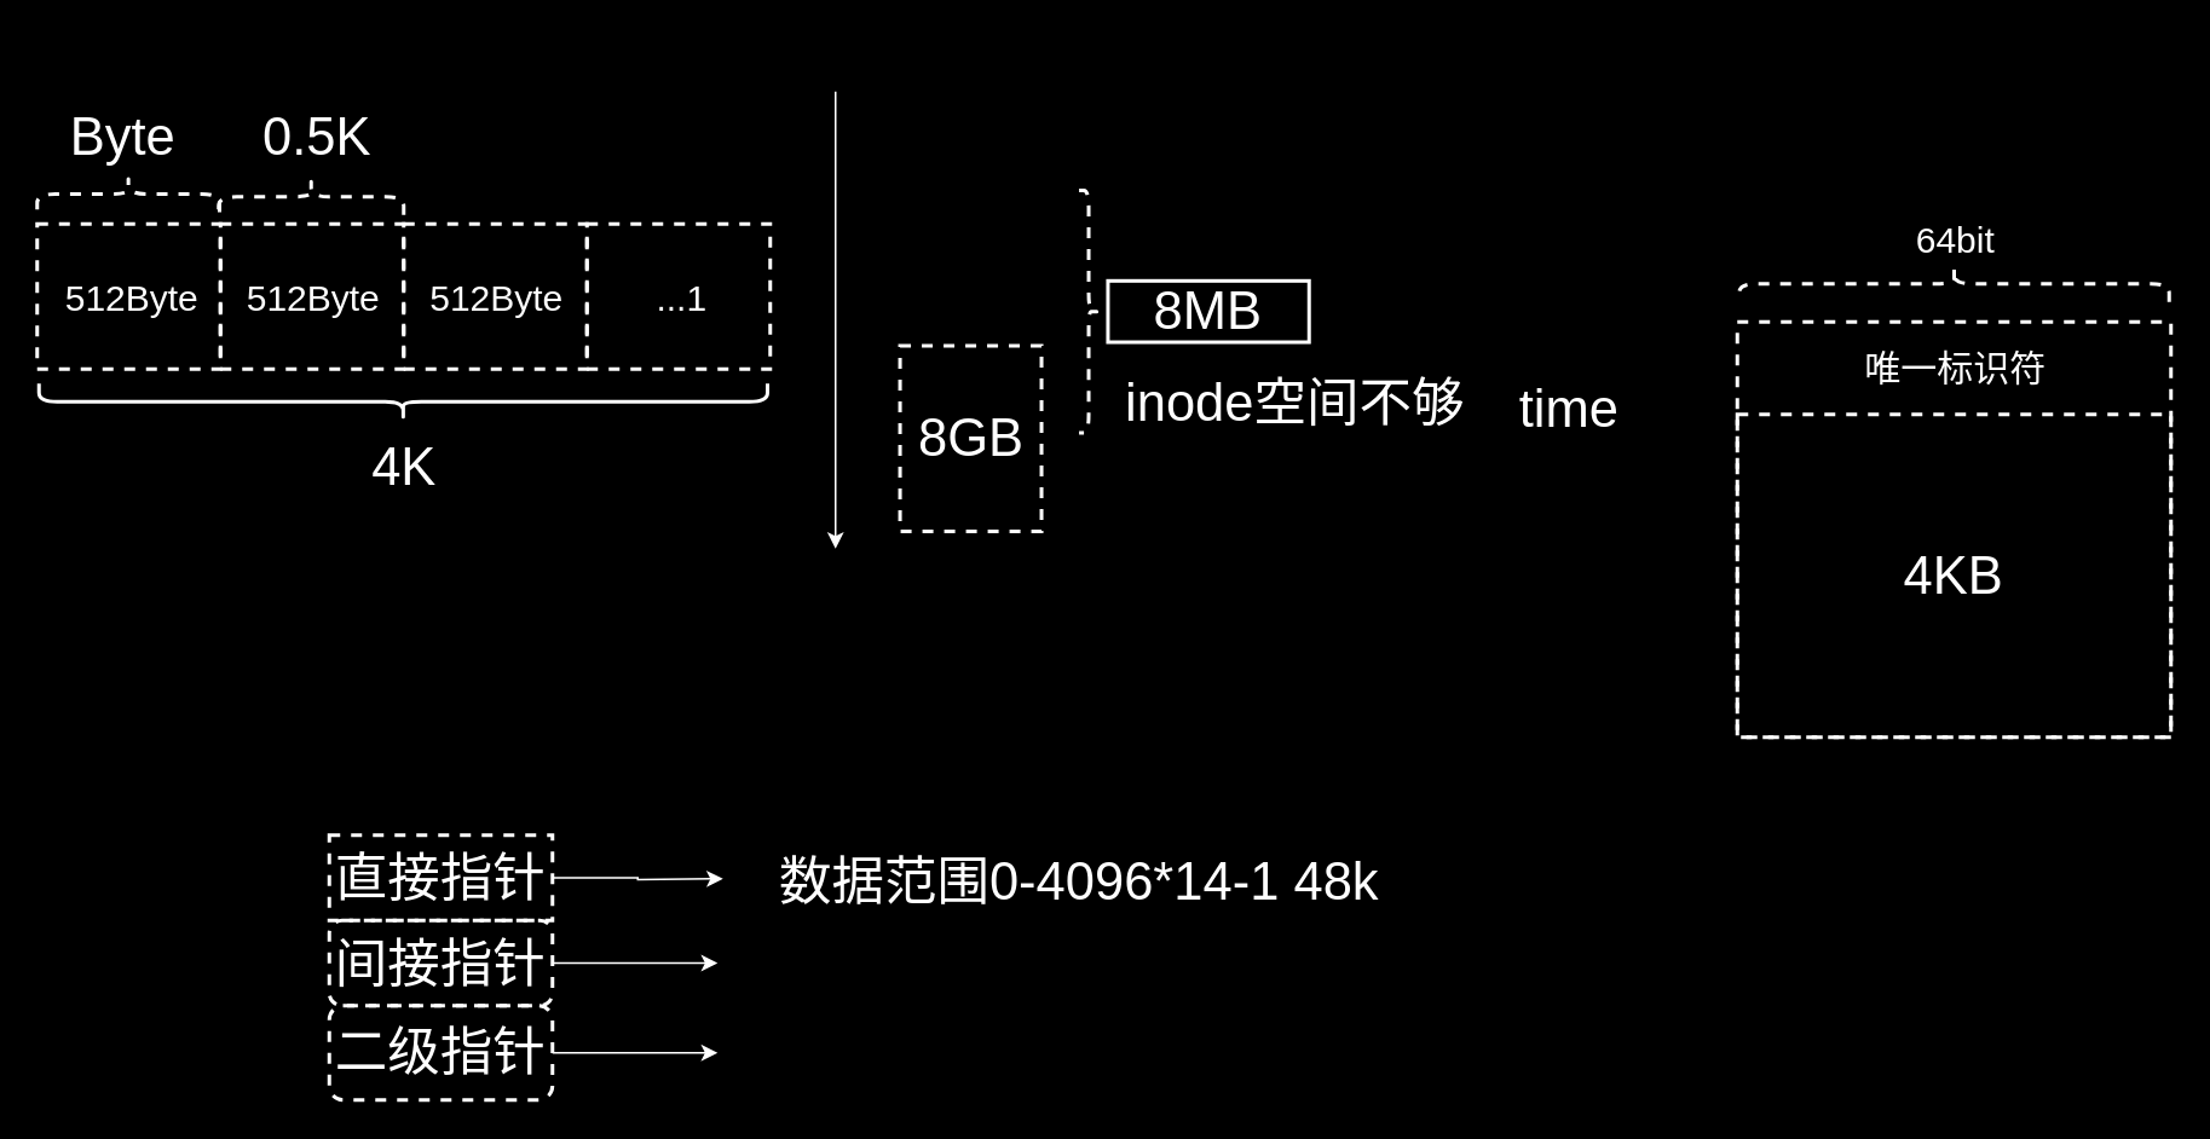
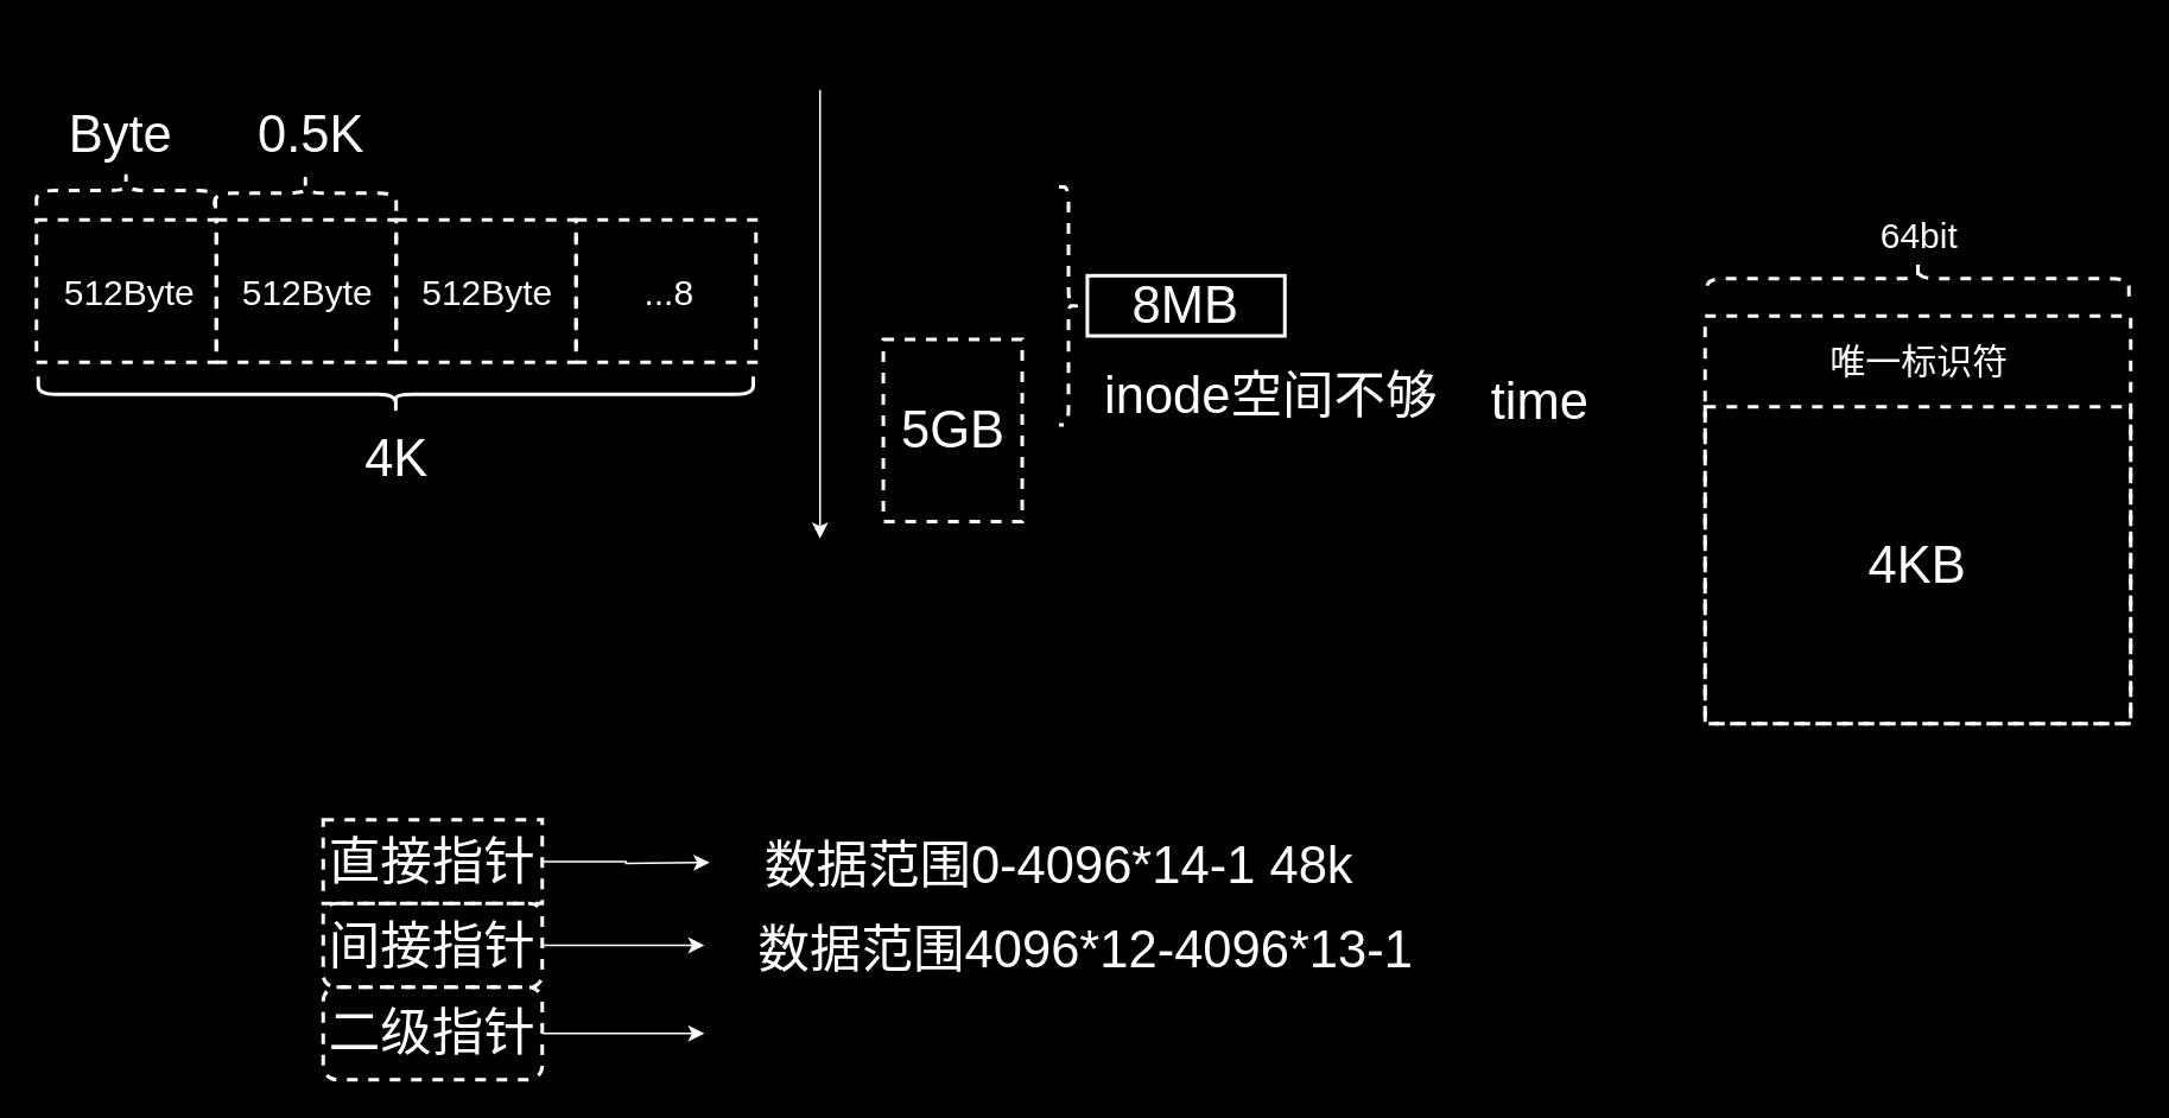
- <mxCell id="14" value="&lt;font style=&quot;font-size: 20px&quot;&gt;...1&lt;/font&gt;" style="text;html=1;align=center;verticalAlign=middle;resizable=0;points=[];autosize=1;strokeColor=none;fillColor=none;fontColor=#FFFFFF;strokeWidth=5;" vertex="1" parent="9"><mxGeometry x="335.5" y="30" width="38" height="20" as="geometry" /></mxCell>
+ <mxCell id="14" value="&lt;font style=&quot;font-size: 20px&quot;&gt;...8&lt;/font&gt;" style="text;html=1;align=center;verticalAlign=middle;resizable=0;points=[];autosize=1;strokeColor=none;fillColor=none;fontColor=#FFFFFF;strokeWidth=5;" vertex="1" parent="9"><mxGeometry x="335.5" y="30" width="38" height="20" as="geometry" /></mxCell>
- <mxCell id="27" value="8GB" style="rounded=0;whiteSpace=wrap;html=1;fontSize=29;fontColor=#FFFFFF;strokeColor=#FFFFFF;strokeWidth=2;fillColor=none;dashed=1;" vertex="1" parent="25"><mxGeometry x="35.543" y="140.166" width="77.982" height="102.391" as="geometry" /></mxCell>
+ <mxCell id="27" value="5GB" style="rounded=0;whiteSpace=wrap;html=1;fontSize=29;fontColor=#FFFFFF;strokeColor=#FFFFFF;strokeWidth=2;fillColor=none;dashed=1;" vertex="1" parent="25"><mxGeometry x="35.543" y="140.166" width="77.982" height="102.391" as="geometry" /></mxCell>
+ <mxCell id="39" value="数据范围4096*12-4096*13-1" style="text;html=1;align=center;verticalAlign=middle;resizable=0;points=[];autosize=1;strokeColor=none;fillColor=none;fontSize=29;fontColor=#FFFFFF;" vertex="1" parent="1"><mxGeometry x="420" y="513" width="378" height="39" as="geometry" /></mxCell>
